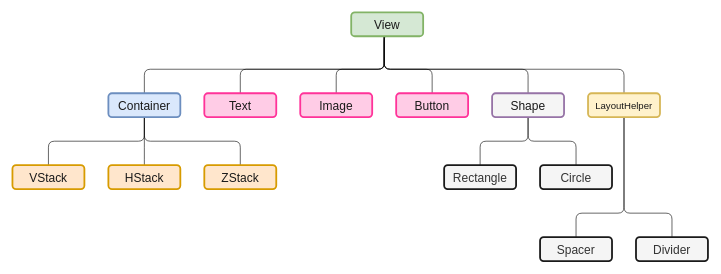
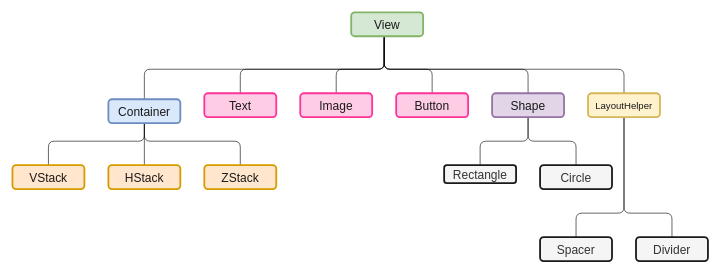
- <mxCell id="12" value="Container" style="rounded=1;whiteSpace=wrap;html=1;fillStyle=auto;fillColor=#dae8fc;strokeColor=#6c8ebf;strokeWidth=3;fontSize=20;fontColor=#1A1A1A;" parent="1" vertex="1"><mxGeometry x="180" y="155" width="120" height="40" as="geometry" /></mxCell>
+ <mxCell id="12" value="Container" style="rounded=1;whiteSpace=wrap;html=1;fillStyle=auto;fillColor=#dae8fc;strokeColor=#6c8ebf;strokeWidth=3;fontSize=20;fontColor=#1A1A1A;" parent="1" vertex="1"><mxGeometry x="180" y="165" width="120" height="40" as="geometry" /></mxCell>
- <mxCell id="18" value="Shape" style="rounded=1;whiteSpace=wrap;html=1;fillStyle=auto;fillColor=#f5f5f5;strokeColor=#9673a6;strokeWidth=3;fontSize=20;fontColor=#1A1A1A;" parent="1" vertex="1"><mxGeometry x="820" y="155" width="120" height="40" as="geometry" /></mxCell>
+ <mxCell id="18" value="Shape" style="rounded=1;whiteSpace=wrap;html=1;fillStyle=auto;fillColor=#e1d5e7;strokeColor=#9673a6;strokeWidth=3;fontSize=20;fontColor=#1A1A1A;" parent="1" vertex="1"><mxGeometry x="820" y="155" width="120" height="40" as="geometry" /></mxCell>
- <mxCell id="22" value="Rectangle" style="rounded=1;whiteSpace=wrap;html=1;fillStyle=auto;fillColor=#f5f5f5;strokeColor=#1A1A1A;strokeWidth=3;fontSize=20;fontColor=#333333;" parent="1" vertex="1"><mxGeometry x="740" y="275" width="120" height="40" as="geometry" /></mxCell>
+ <mxCell id="22" value="Rectangle" style="rounded=1;whiteSpace=wrap;html=1;fillStyle=auto;fillColor=#f5f5f5;strokeColor=#1A1A1A;strokeWidth=3;fontSize=20;fontColor=#333333;" parent="1" vertex="1"><mxGeometry x="740" y="275" width="120" height="30" as="geometry" /></mxCell>
